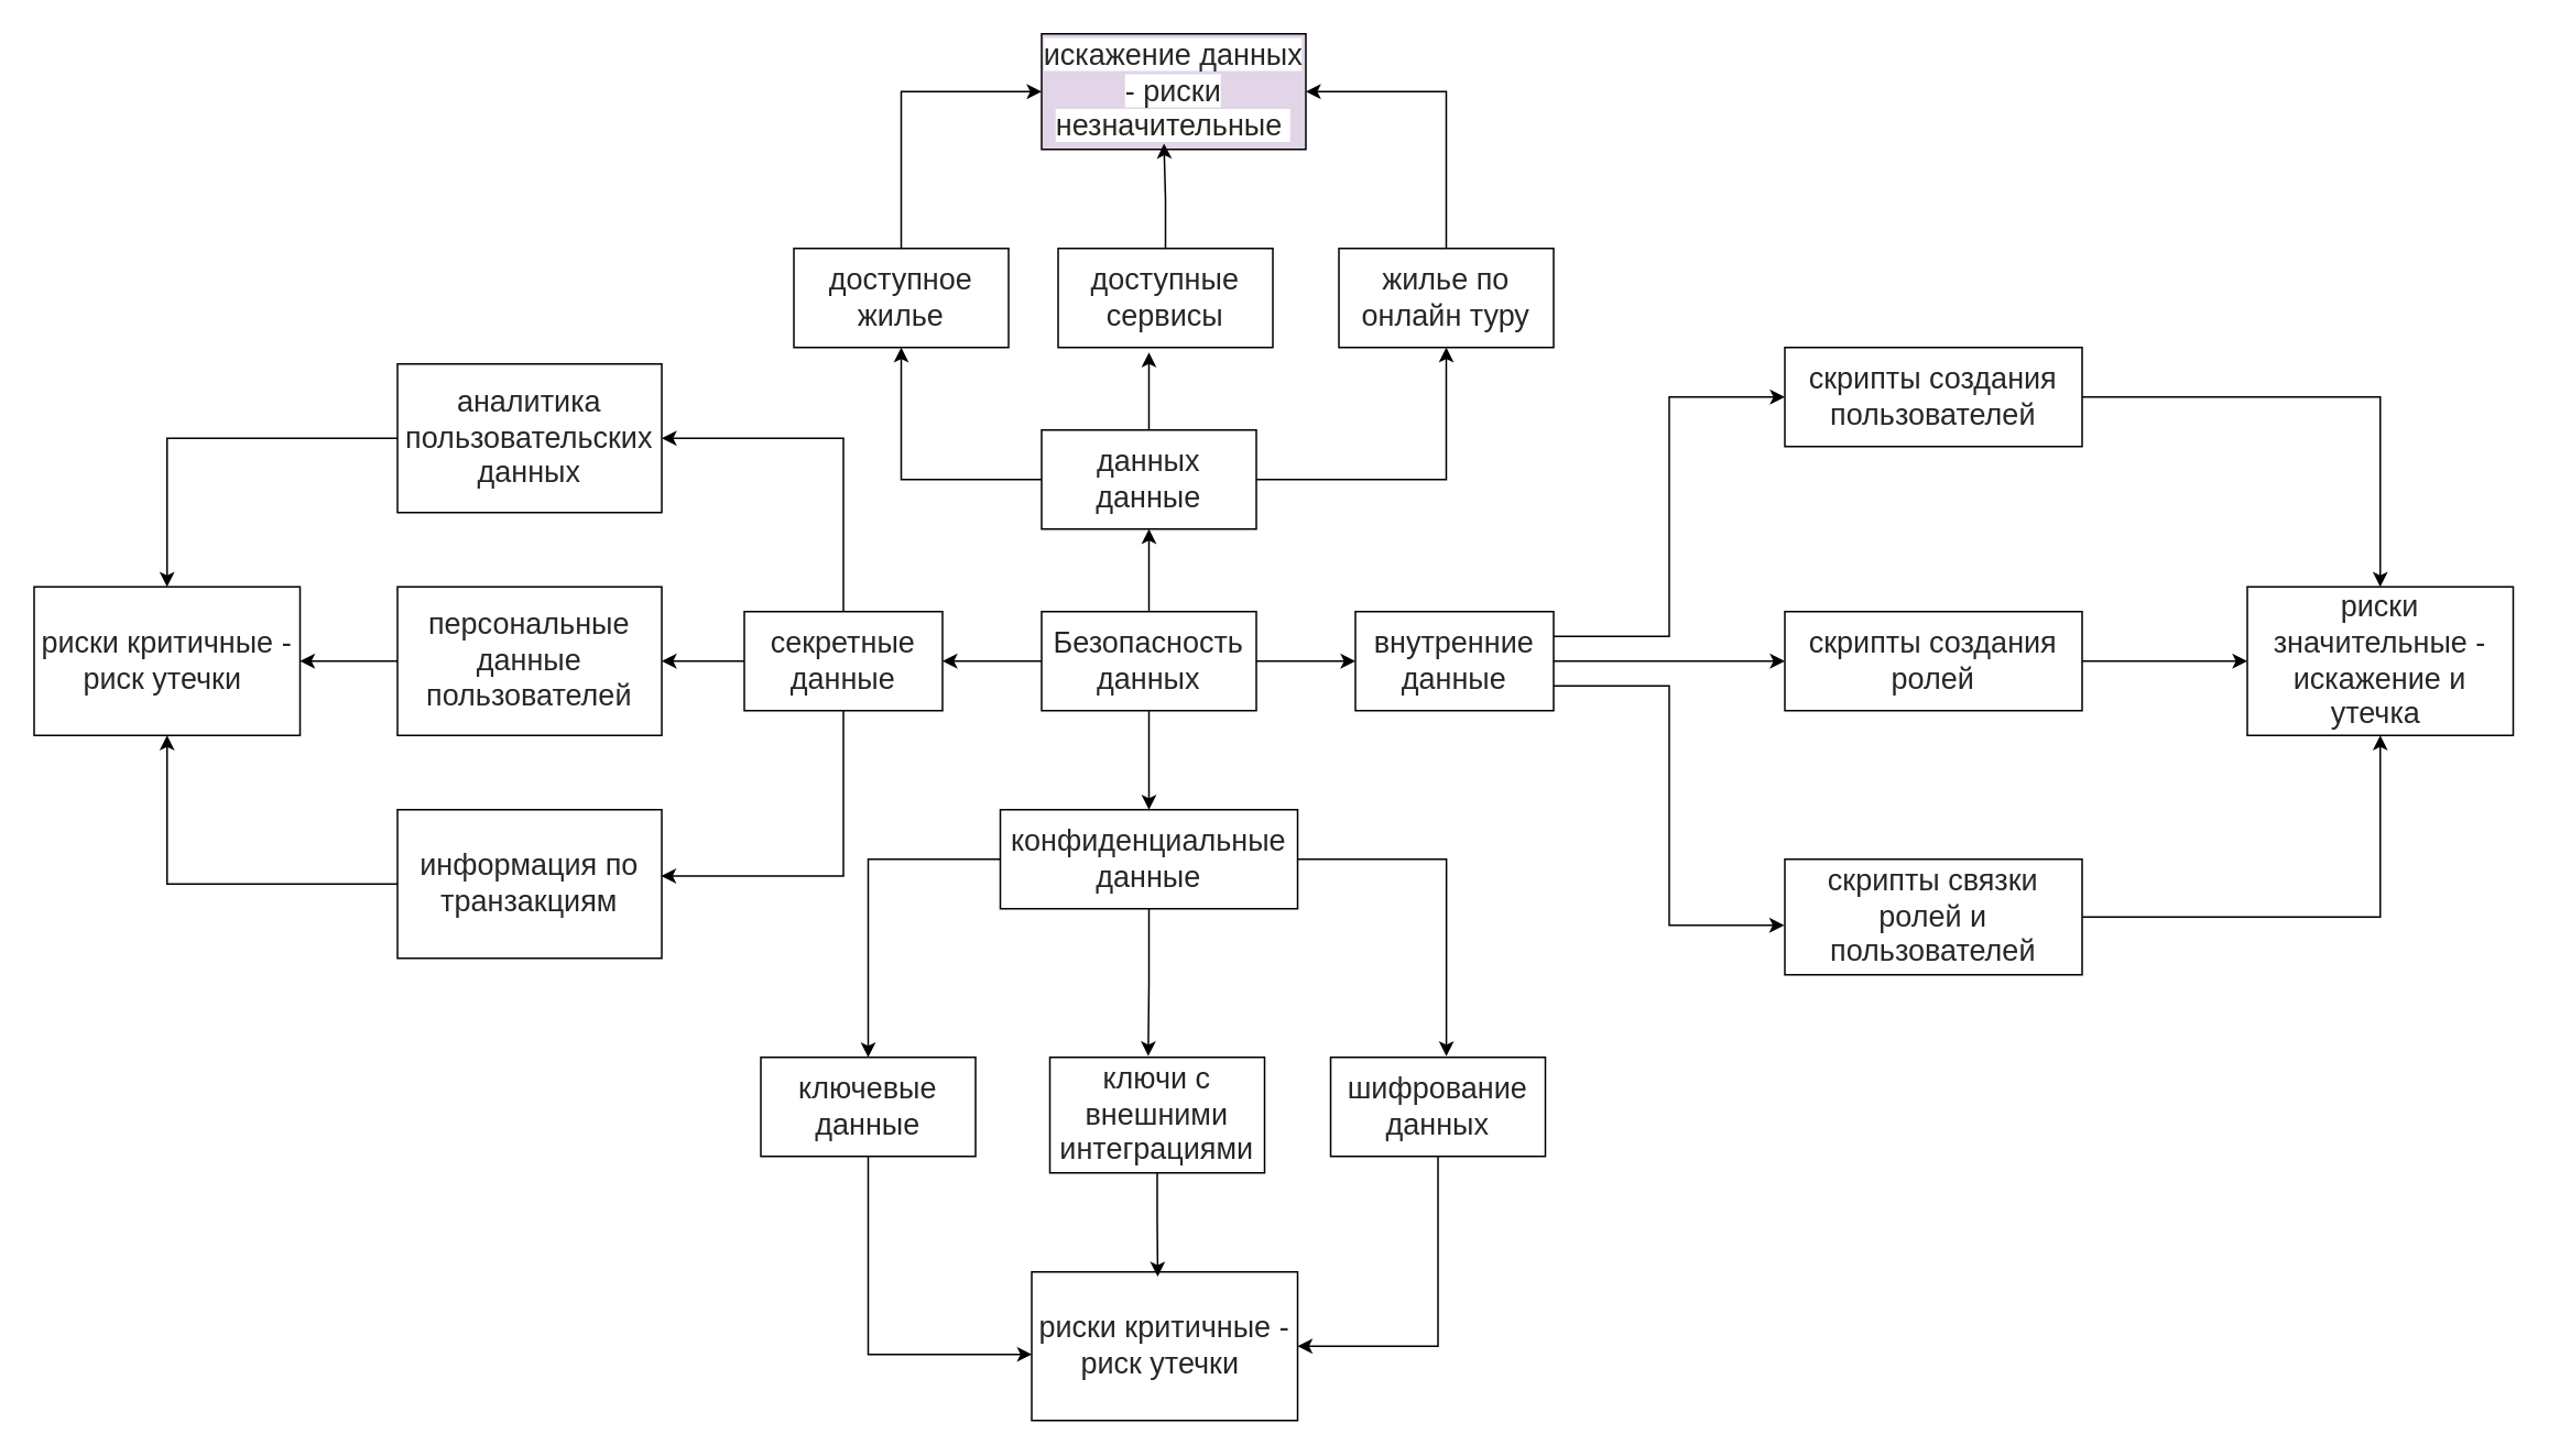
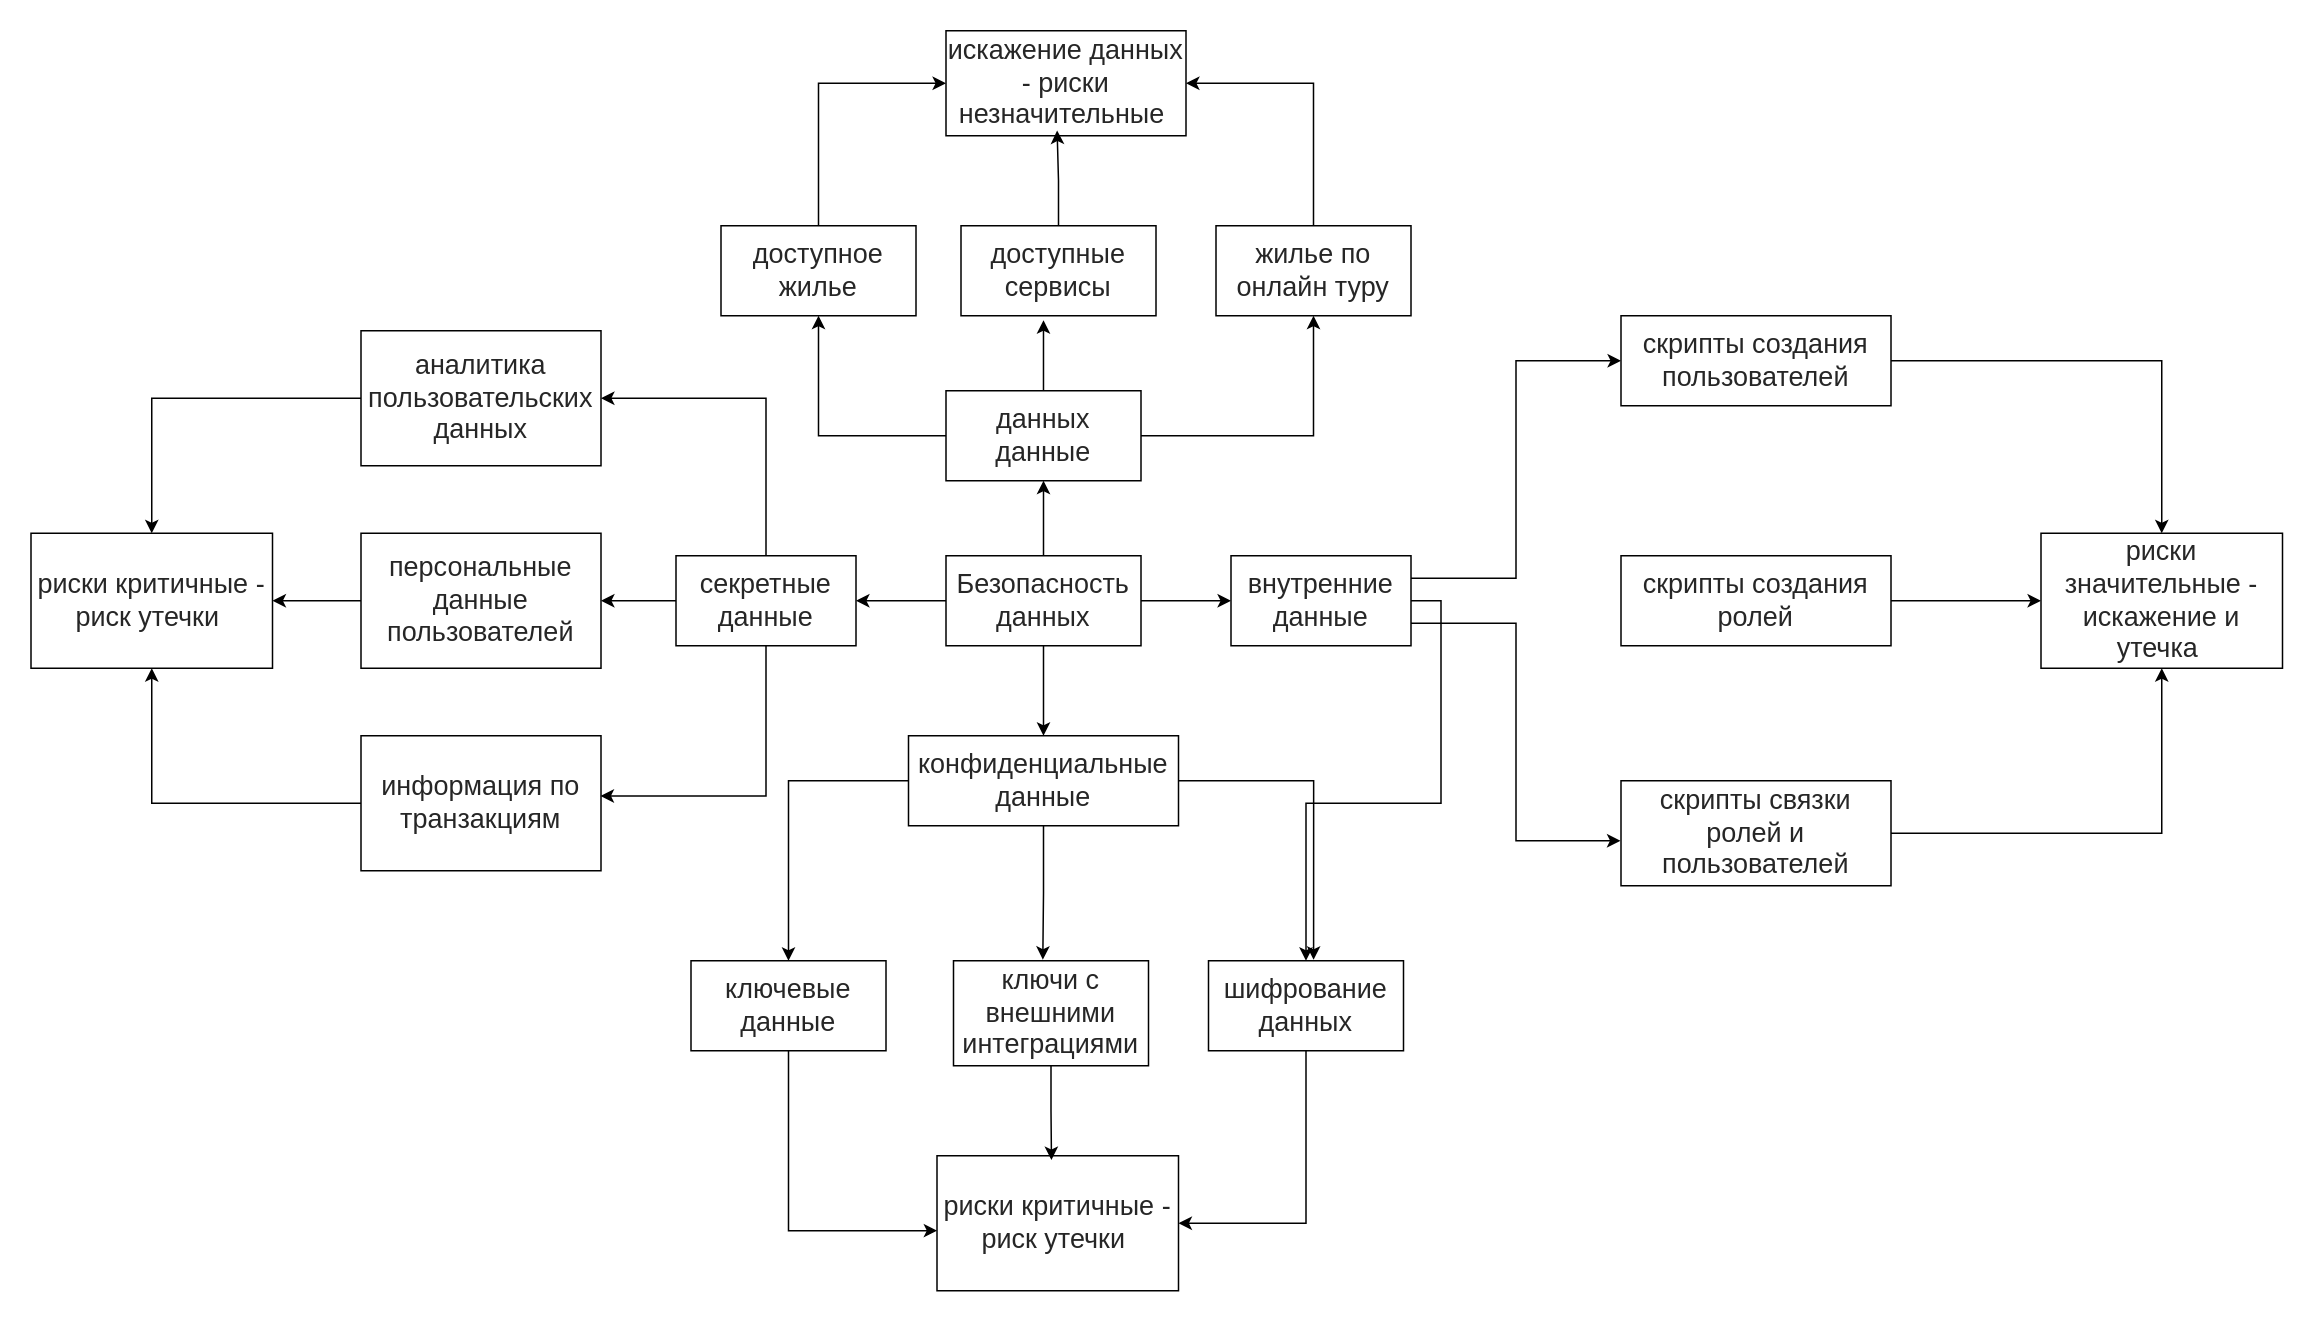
- <mxCell id="23" value="&lt;span style=&quot;color: rgba(0, 0, 0, 0.85); font-family: &amp;quot;YS Text&amp;quot;, sans-serif; font-size: 18px; text-align: left; white-space-collapse: preserve-breaks; background-color: rgb(255, 255, 255);&quot;&gt;искажение данных - риски незначительные&amp;nbsp;&lt;/span&gt;" style="rounded=0;whiteSpace=wrap;html=1;fillColor=#e1d5e7;" vertex="1" parent="1"><mxGeometry x="630" y="20" width="160" height="70" as="geometry" /></mxCell>
+ <mxCell id="23" value="&lt;span style=&quot;color: rgba(0, 0, 0, 0.85); font-family: &amp;quot;YS Text&amp;quot;, sans-serif; font-size: 18px; text-align: left; white-space-collapse: preserve-breaks; background-color: rgb(255, 255, 255);&quot;&gt;искажение данных - риски незначительные&amp;nbsp;&lt;/span&gt;" style="rounded=0;whiteSpace=wrap;html=1;" vertex="1" parent="1"><mxGeometry x="630" y="20" width="160" height="70" as="geometry" /></mxCell>
- <mxCell id="11" style="edgeStyle=orthogonalEdgeStyle;rounded=0;orthogonalLoop=1;jettySize=auto;html=1;exitX=1;exitY=0.5;exitDx=0;exitDy=0;entryX=0;entryY=0.5;entryDx=0;entryDy=0;" edge="1" parent="1" source="12" target="29"><mxGeometry relative="1" as="geometry" /></mxCell>
+ <mxCell id="11" style="edgeStyle=orthogonalEdgeStyle;rounded=0;orthogonalLoop=1;jettySize=auto;html=1;exitX=1;exitY=0.5;exitDx=0;exitDy=0;" edge="1" parent="1" source="12" target="37"><mxGeometry relative="1" as="geometry" /></mxCell>
